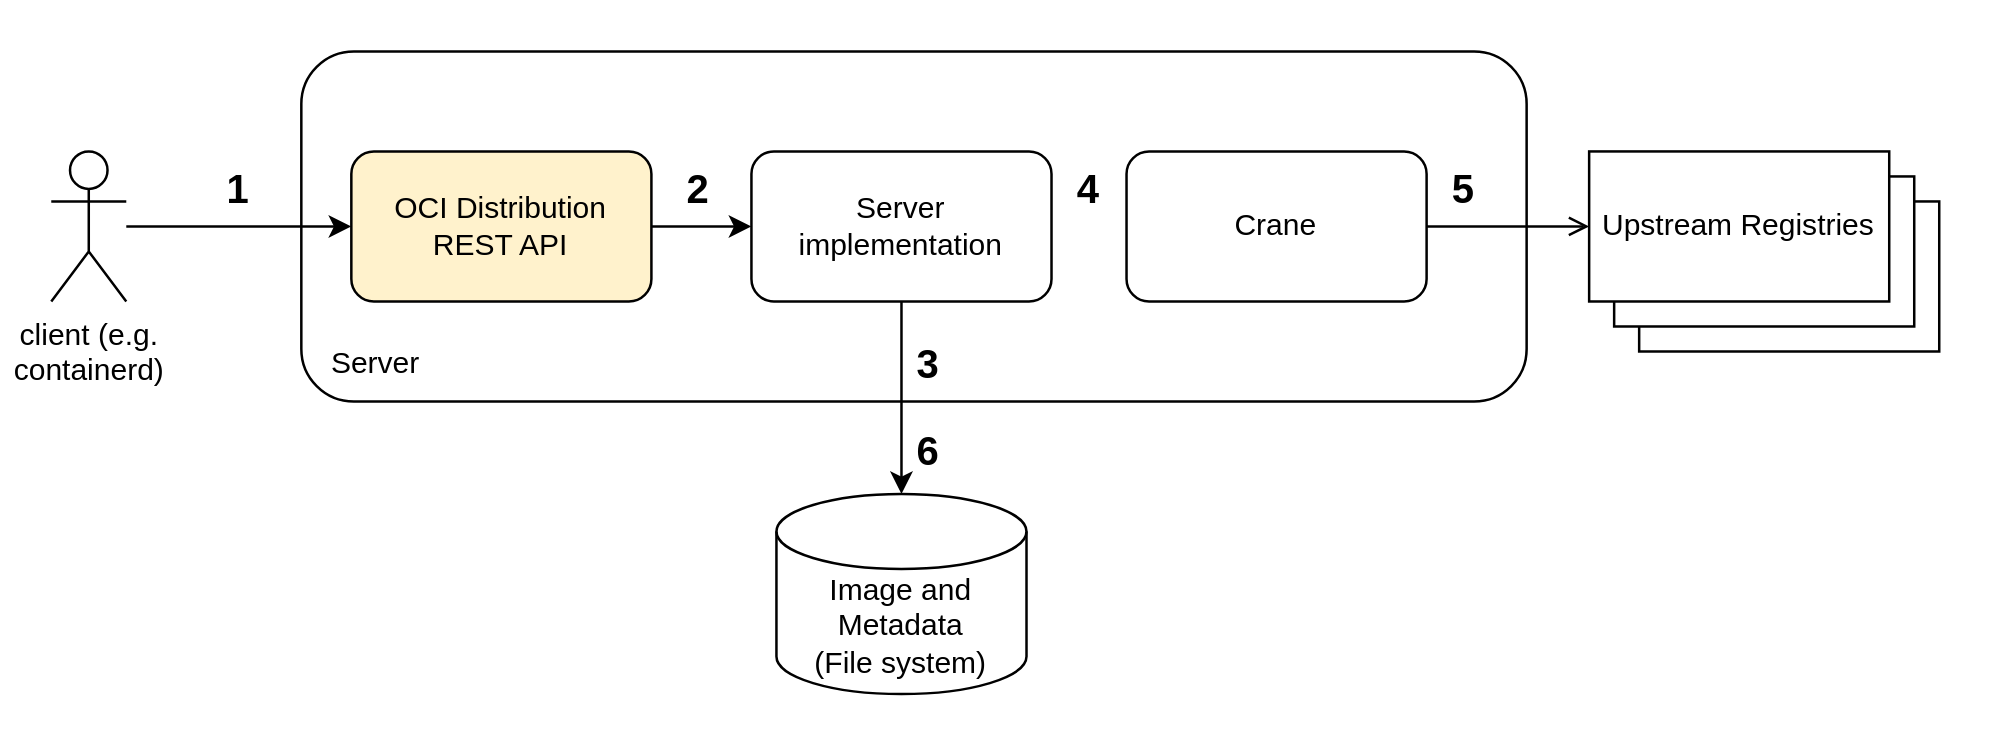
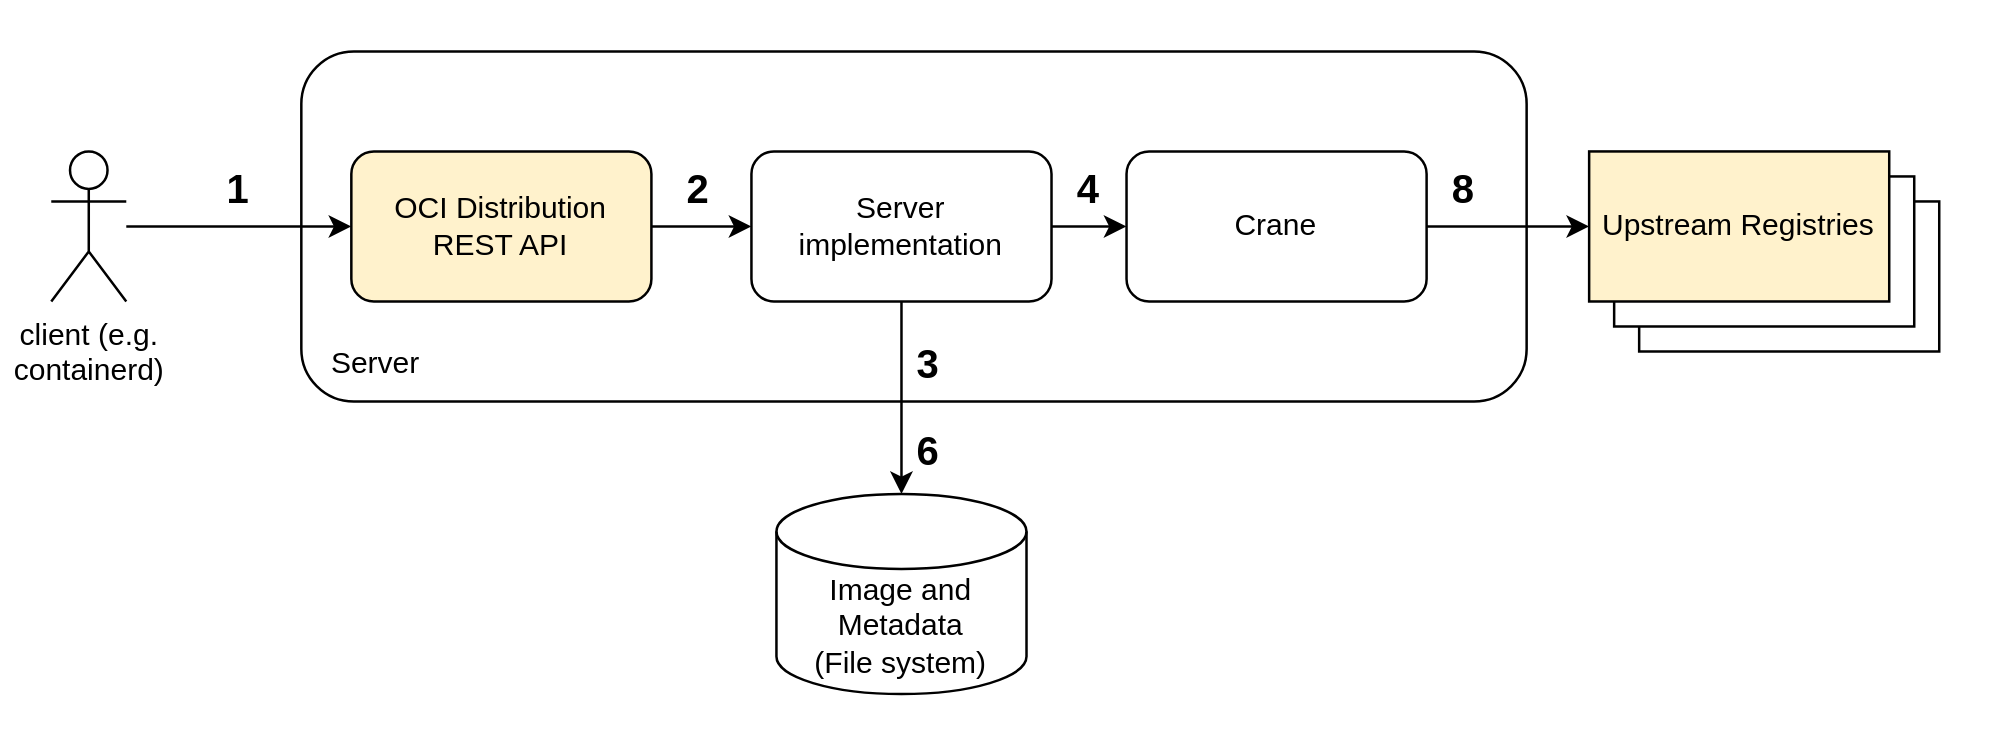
- <mxCell id="20" value="5" style="text;strokeColor=none;align=center;fillColor=none;html=1;verticalAlign=middle;whiteSpace=wrap;rounded=0;fontStyle=1;fontSize=16;" vertex="1" parent="1"><mxGeometry x="570" y="60" width="30" height="30" as="geometry" /></mxCell>
+ <mxCell id="20" value="8" style="text;strokeColor=none;align=center;fillColor=none;html=1;verticalAlign=middle;whiteSpace=wrap;rounded=0;fontStyle=1;fontSize=16;" vertex="1" parent="1"><mxGeometry x="570" y="60" width="30" height="30" as="geometry" /></mxCell>
+ <mxCell id="14" value="" style="endArrow=classic;html=1;rounded=0;" edge="1" parent="1" source="6" target="7"><mxGeometry width="50" height="50" relative="1" as="geometry"><mxPoint x="360" y="390" as="sourcePoint" /><mxPoint x="410" y="340" as="targetPoint" /></mxGeometry></mxCell>
- <mxCell id="15" value="" style="endArrow=open;html=1;rounded=0;" edge="1" parent="1" source="7" target="10"><mxGeometry width="50" height="50" relative="1" as="geometry"><mxPoint x="360" y="390" as="sourcePoint" /><mxPoint x="410" y="340" as="targetPoint" /></mxGeometry></mxCell>
+ <mxCell id="15" value="" style="endArrow=classic;html=1;rounded=0;" edge="1" parent="1" source="7" target="10"><mxGeometry width="50" height="50" relative="1" as="geometry"><mxPoint x="360" y="390" as="sourcePoint" /><mxPoint x="410" y="340" as="targetPoint" /></mxGeometry></mxCell>
- <mxCell id="10" value="Upstream Registries" style="rounded=0;whiteSpace=wrap;html=1;" vertex="1" parent="1"><mxGeometry x="635" y="60" width="120" height="60" as="geometry" /></mxCell>
+ <mxCell id="10" value="Upstream Registries" style="rounded=0;whiteSpace=wrap;html=1;fillColor=#fff2cc;" vertex="1" parent="1"><mxGeometry x="635" y="60" width="120" height="60" as="geometry" /></mxCell>
